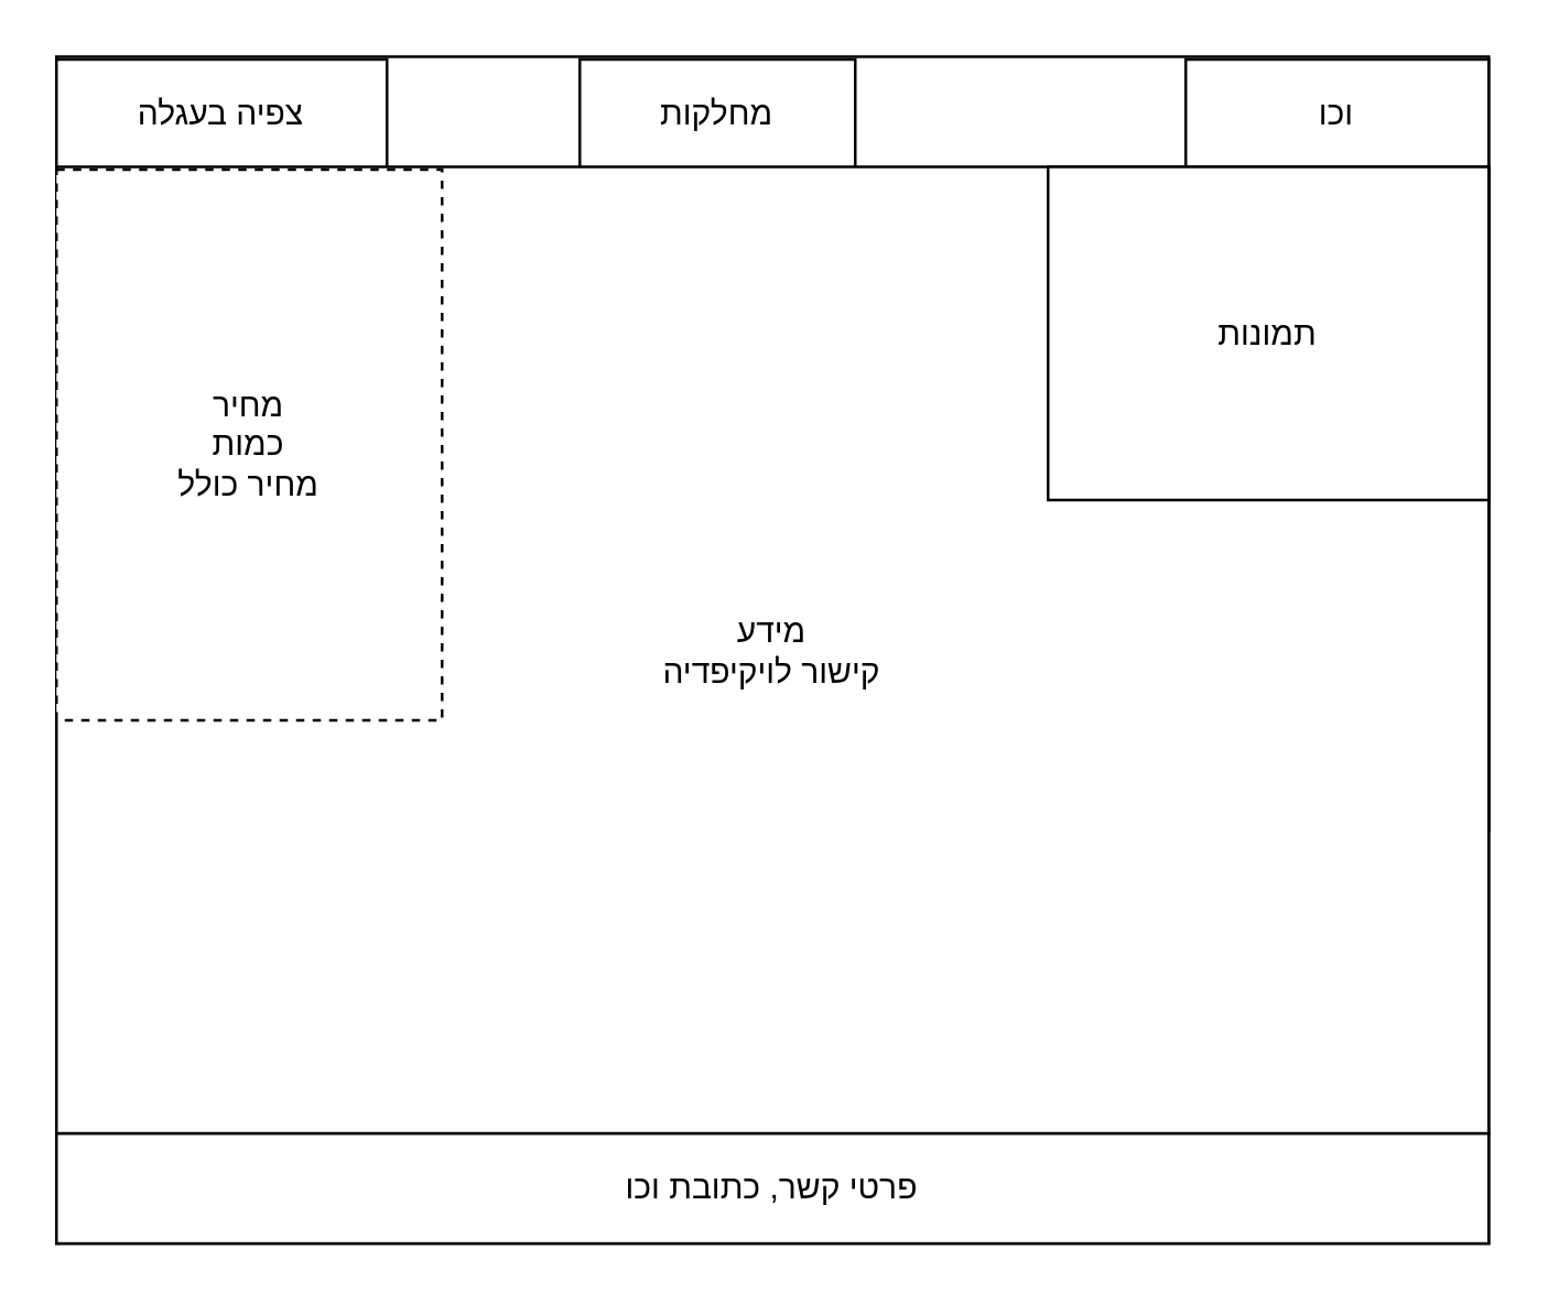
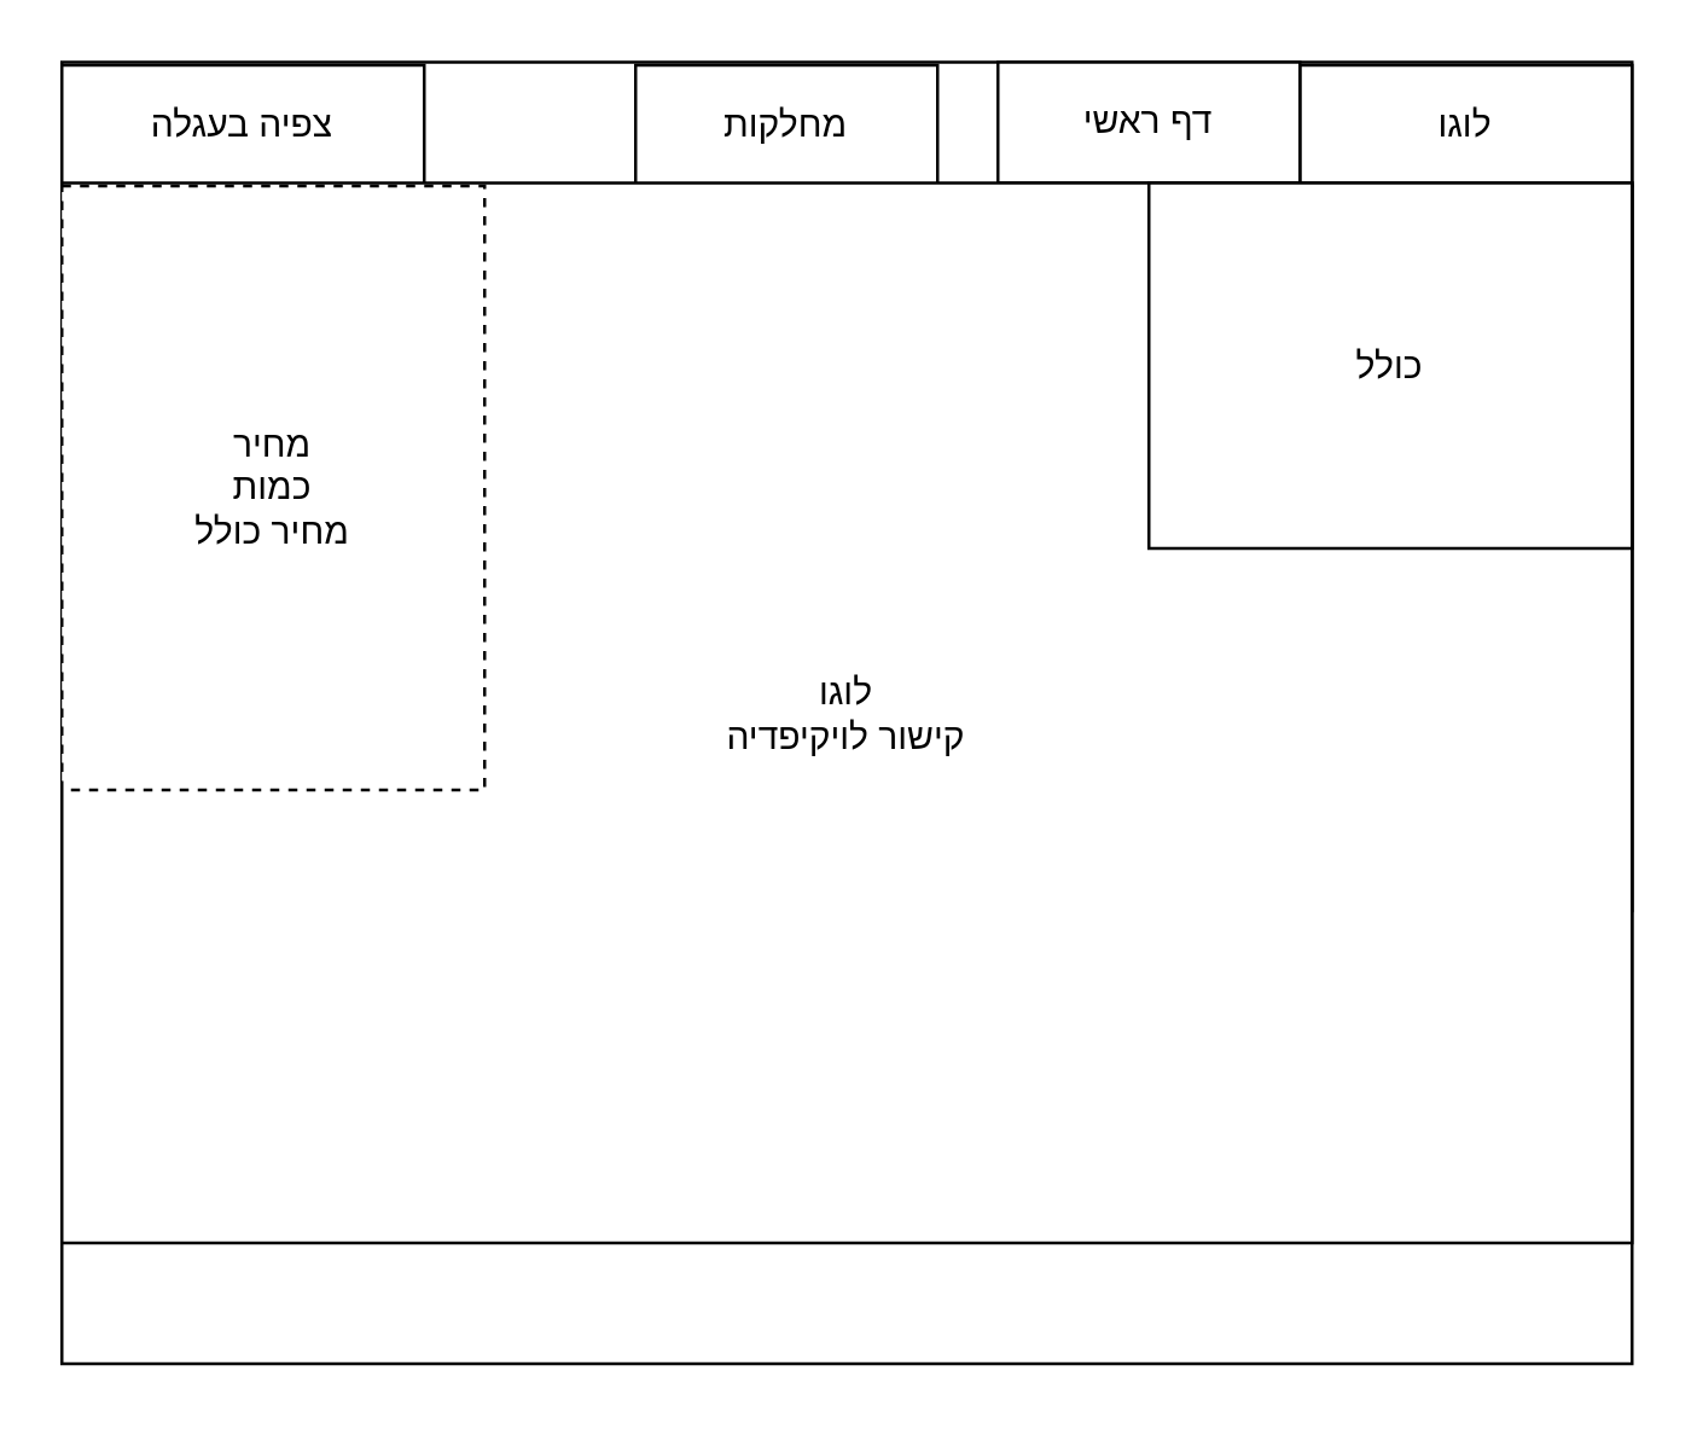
+ <mxCell id="7" value="דף ראשי" style="rounded=0;whiteSpace=wrap;html=1;" parent="1" vertex="1"><mxGeometry x="330" y="20" width="100" height="40" as="geometry" /></mxCell>
- <mxCell id="3" value="וכו" style="rounded=0;whiteSpace=wrap;html=1;" parent="1" vertex="1"><mxGeometry x="430" y="21" width="110" height="40" as="geometry" /></mxCell>
+ <mxCell id="3" value="לוגו" style="rounded=0;whiteSpace=wrap;html=1;" parent="1" vertex="1"><mxGeometry x="430" y="21" width="110" height="40" as="geometry" /></mxCell>
- <mxCell id="11" value="תמונות" style="rounded=0;whiteSpace=wrap;html=1;" vertex="1" parent="1"><mxGeometry x="380" y="60" width="160" height="121" as="geometry" /></mxCell>
+ <mxCell id="11" value="כולל" style="rounded=0;whiteSpace=wrap;html=1;" vertex="1" parent="1"><mxGeometry x="380" y="60" width="160" height="121" as="geometry" /></mxCell>
- <mxCell id="9" value="מידע&lt;br&gt;קישור לויקיפדיה" style="rounded=0;whiteSpace=wrap;html=1;" vertex="1" parent="1"><mxGeometry x="20" y="60" width="520" height="351" as="geometry" /></mxCell>
+ <mxCell id="9" value="לוגו&lt;br&gt;קישור לויקיפדיה" style="rounded=0;whiteSpace=wrap;html=1;" vertex="1" parent="1"><mxGeometry x="20" y="60" width="520" height="351" as="geometry" /></mxCell>
- <mxCell id="8" value="פרטי קשר, כתובת וכו" style="rounded=0;whiteSpace=wrap;html=1;" parent="1" vertex="1"><mxGeometry x="20" y="411" width="520" height="40" as="geometry" /></mxCell>
